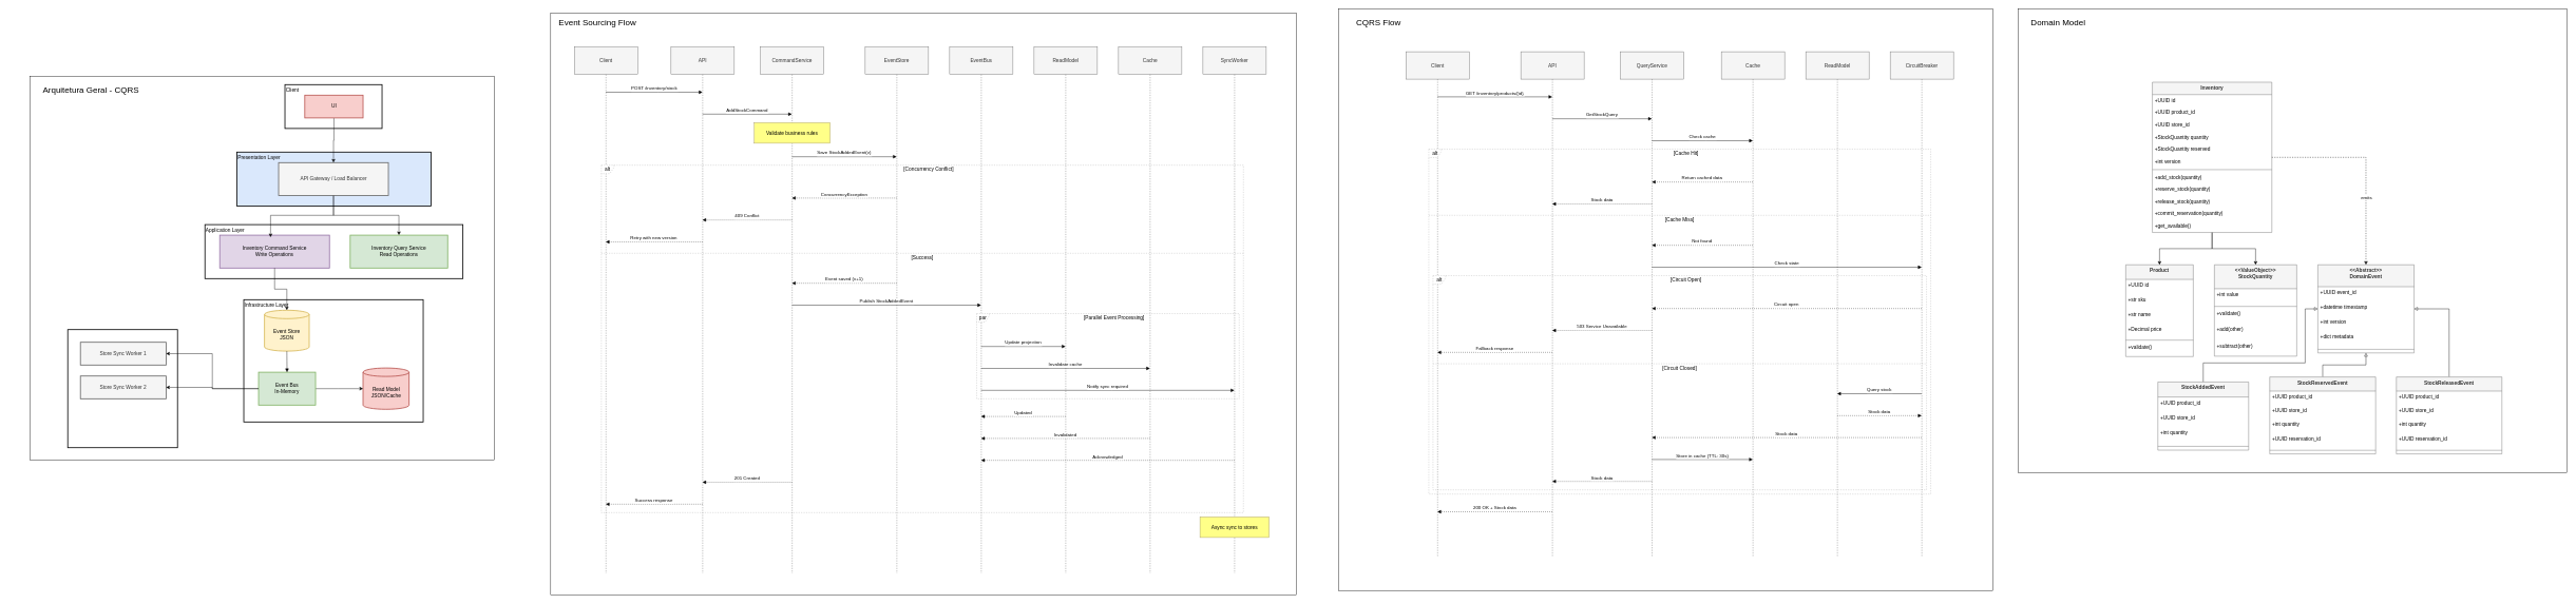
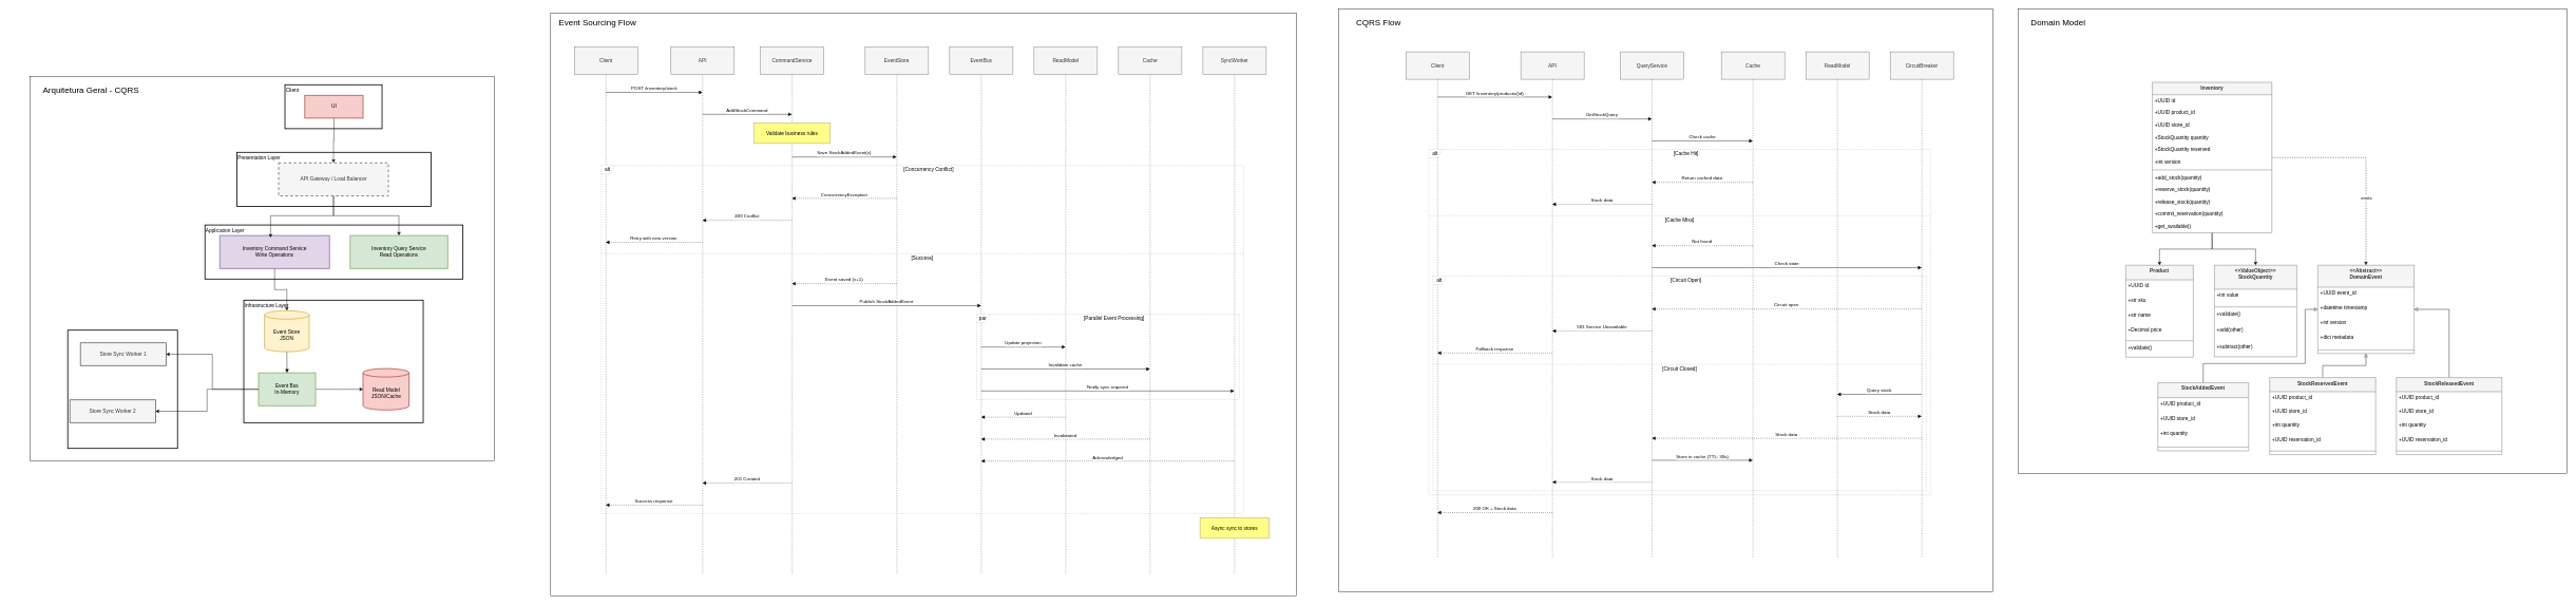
- <mxCell id="8" value="Presentation Layer" style="whiteSpace=wrap;strokeWidth=2;align=left;verticalAlign=top;fillColor=#dae8fc;" parent="1" vertex="1"><mxGeometry x="560.5" y="360" width="460" height="128" as="geometry" /></mxCell>
+ <mxCell id="8" value="Presentation Layer" style="whiteSpace=wrap;strokeWidth=2;align=left;verticalAlign=top;" parent="1" vertex="1"><mxGeometry x="560.5" y="360" width="460" height="128" as="geometry" /></mxCell>
- <mxCell id="13" value="API Gateway / Load Balancer" style="whiteSpace=wrap;strokeWidth=2;fillColor=#f5f5f5;fontColor=#333333;strokeColor=#666666;" parent="1" vertex="1"><mxGeometry x="659.5" y="385" width="260" height="78" as="geometry" /></mxCell>
+ <mxCell id="13" value="API Gateway / Load Balancer" style="whiteSpace=wrap;strokeWidth=2;fillColor=#f5f5f5;fontColor=#333333;strokeColor=#666666;dashed=1;" parent="1" vertex="1"><mxGeometry x="659.5" y="385" width="260" height="78" as="geometry" /></mxCell>
- <mxCell id="24" value="Store Sync Worker 2" style="whiteSpace=wrap;strokeWidth=2;fillColor=#f5f5f5;fontColor=#333333;strokeColor=#666666;" parent="21" vertex="1"><mxGeometry x="30" y="110" width="203" height="54" as="geometry" /></mxCell>
+ <mxCell id="24" value="Store Sync Worker 2" style="whiteSpace=wrap;strokeWidth=2;fillColor=#f5f5f5;fontColor=#333333;strokeColor=#666666;" parent="21" vertex="1"><mxGeometry x="5" y="165" width="203" height="54" as="geometry" /></mxCell>
